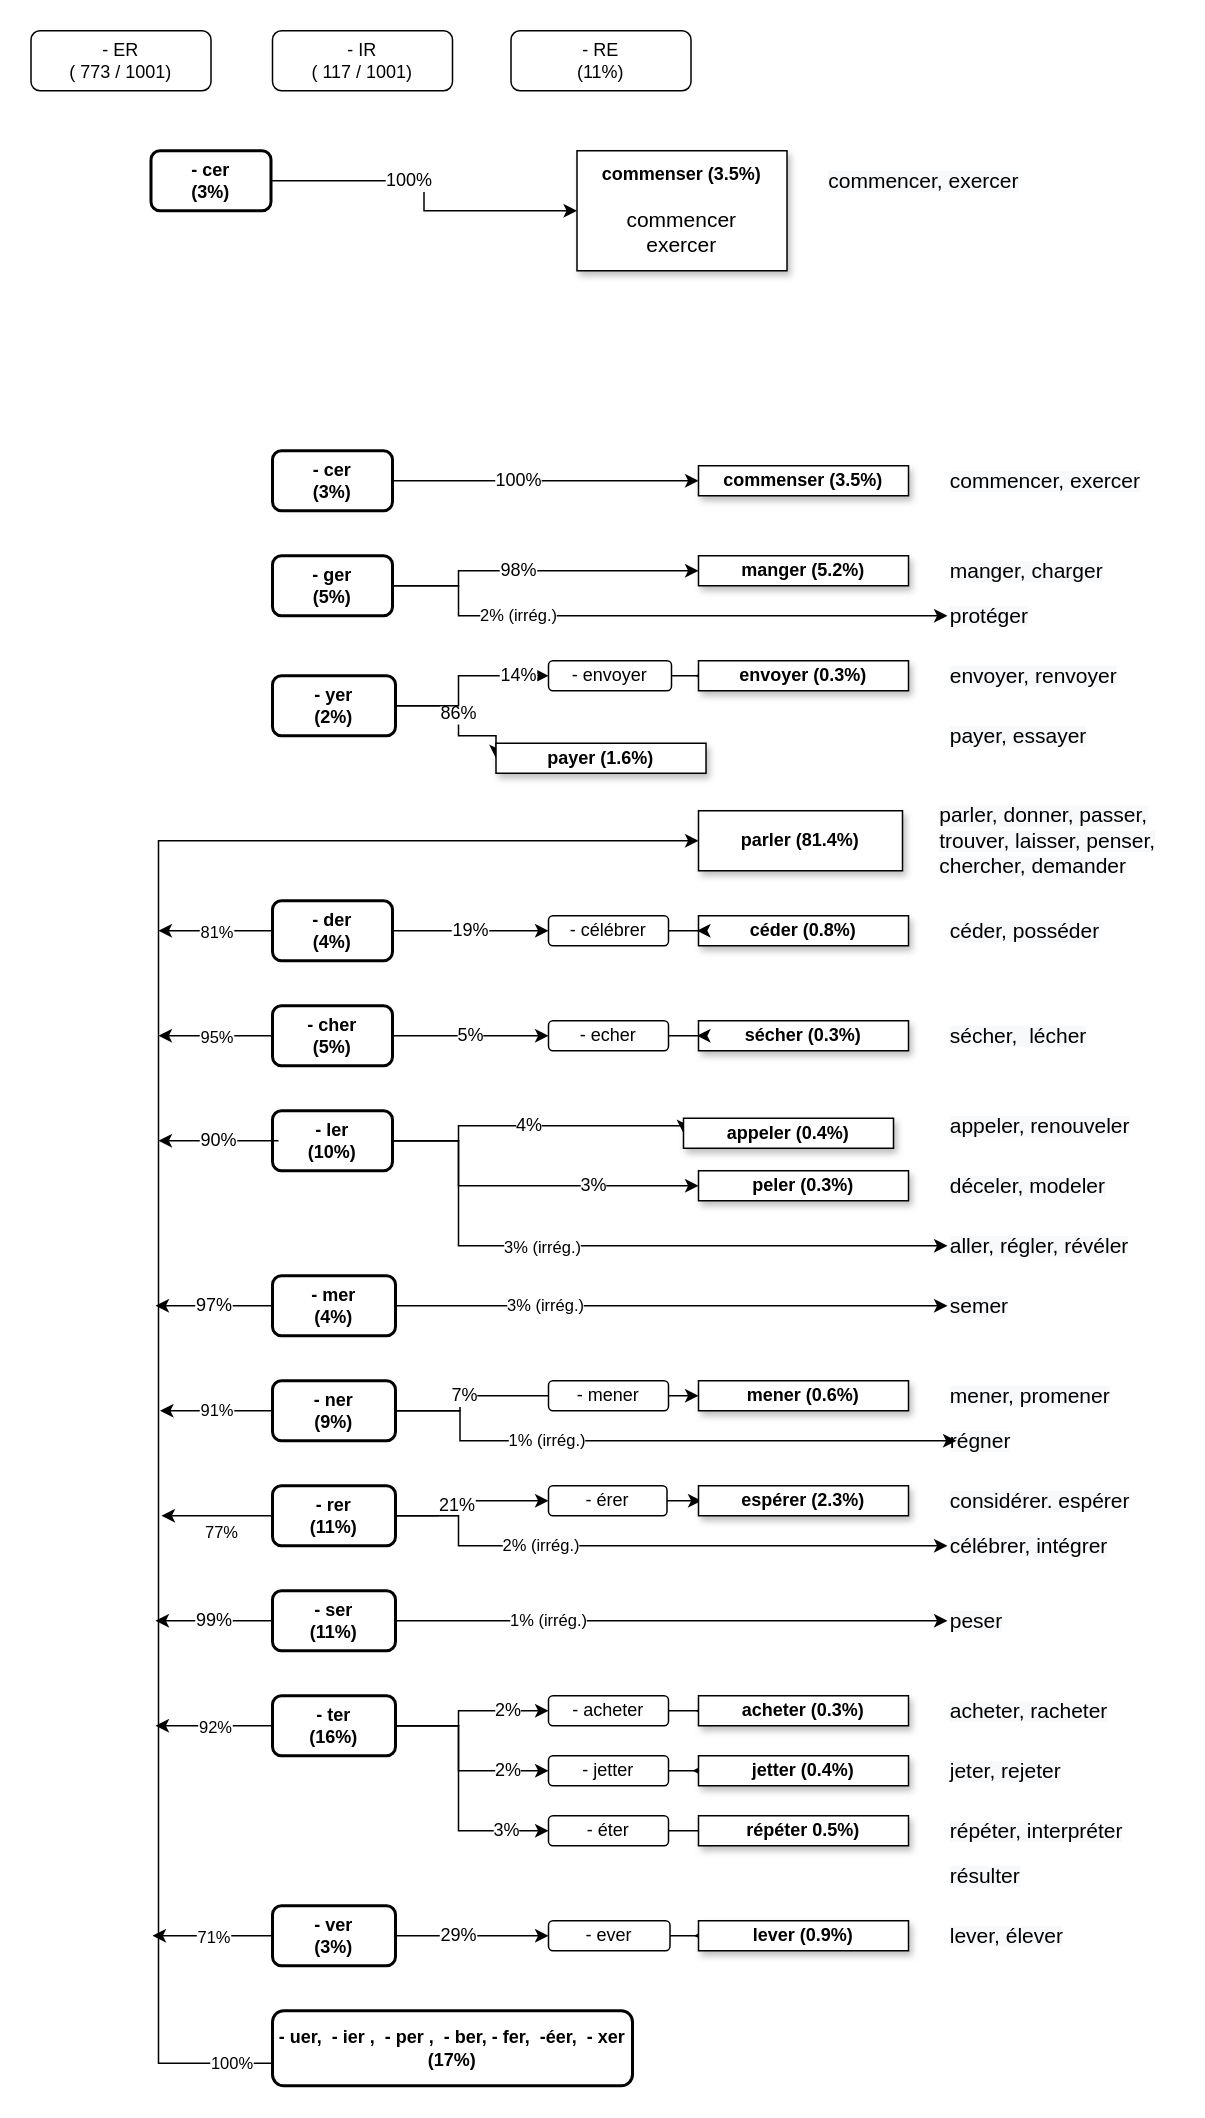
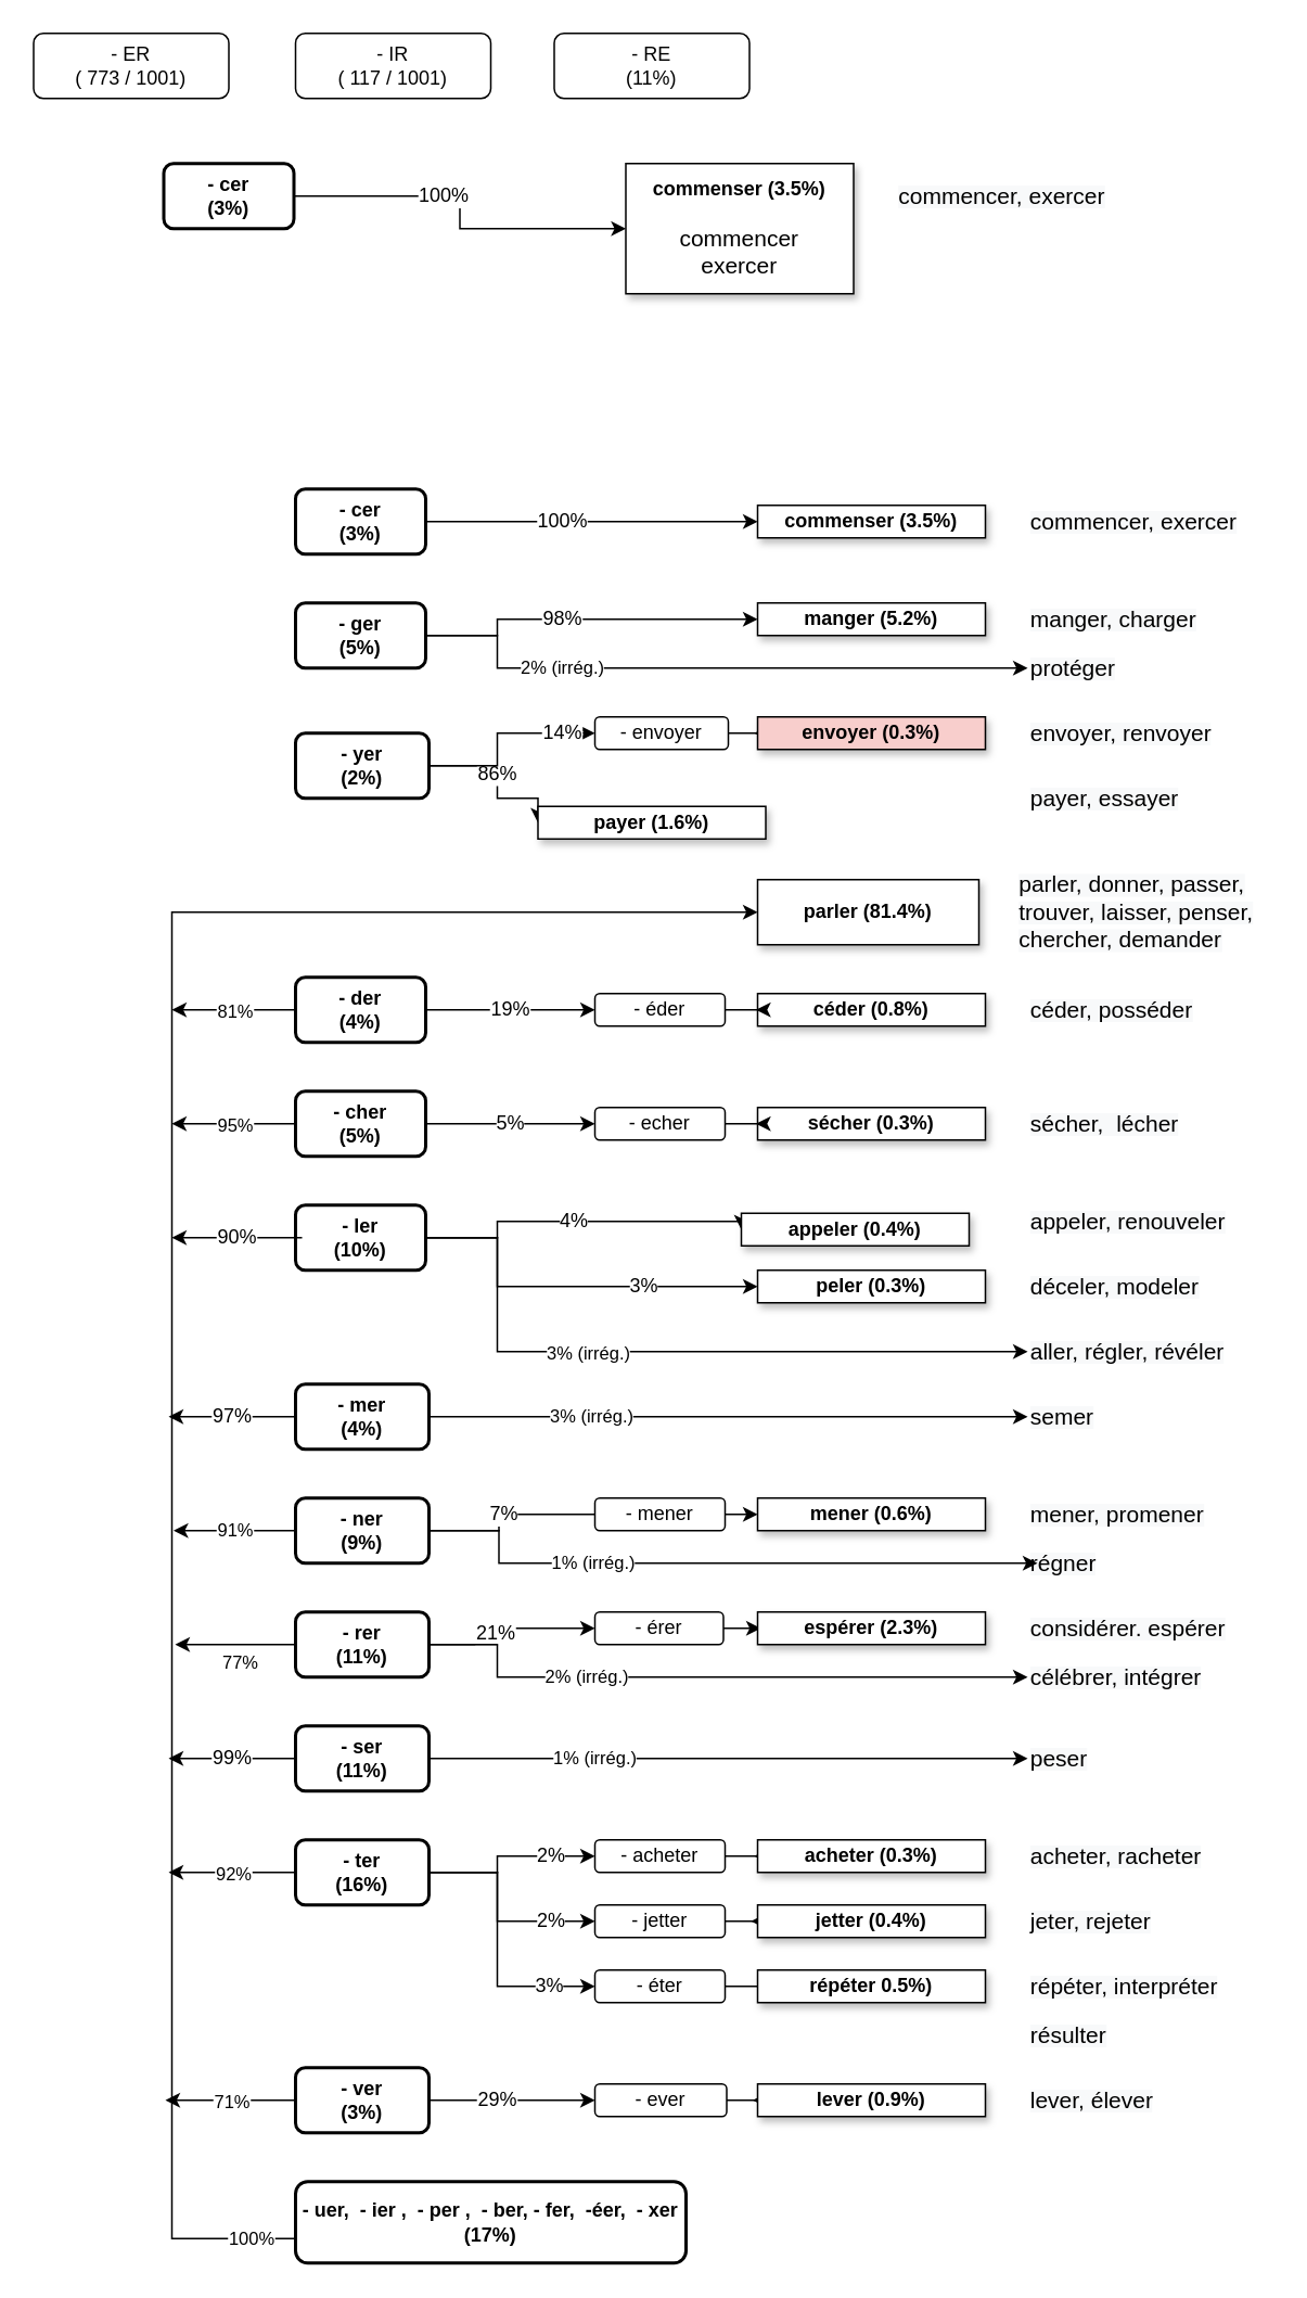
- <mxCell id="72" value="&lt;font style=&quot;font-size: 12px&quot;&gt;envoyer (0.3%)&lt;/font&gt;" style="rounded=0;whiteSpace=wrap;html=1;fontSize=12;shadow=1;fontStyle=1" parent="1" vertex="1"><mxGeometry x="465" y="440" width="140" height="20" as="geometry" /></mxCell>
+ <mxCell id="72" value="&lt;font style=&quot;font-size: 12px&quot;&gt;envoyer (0.3%)&lt;/font&gt;" style="rounded=0;whiteSpace=wrap;html=1;fontSize=12;shadow=1;fontStyle=1;fillColor=#f8cecc;" parent="1" vertex="1"><mxGeometry x="465" y="440" width="140" height="20" as="geometry" /></mxCell>
- <mxCell id="75" value="&lt;font style=&quot;font-size: 12px&quot;&gt;- célébrer&lt;br style=&quot;font-size: 12px&quot;&gt;&lt;/font&gt;" style="rounded=1;whiteSpace=wrap;html=1;fontSize=12;" parent="1" vertex="1"><mxGeometry x="365" y="610" width="80" height="20" as="geometry" /></mxCell>
+ <mxCell id="75" value="&lt;font style=&quot;font-size: 12px&quot;&gt;- éder&lt;br style=&quot;font-size: 12px&quot;&gt;&lt;/font&gt;" style="rounded=1;whiteSpace=wrap;html=1;fontSize=12;" parent="1" vertex="1"><mxGeometry x="365" y="610" width="80" height="20" as="geometry" /></mxCell>
